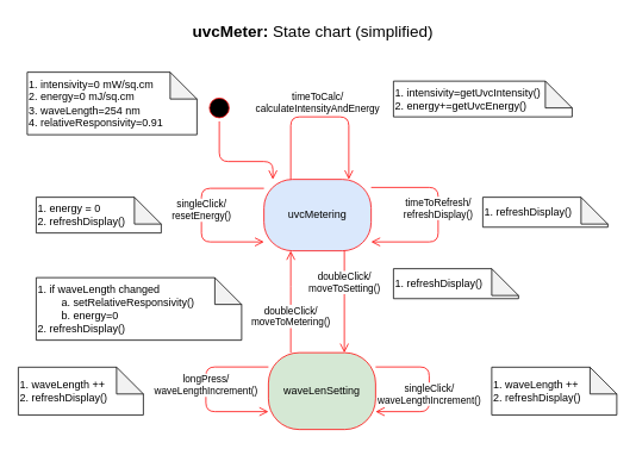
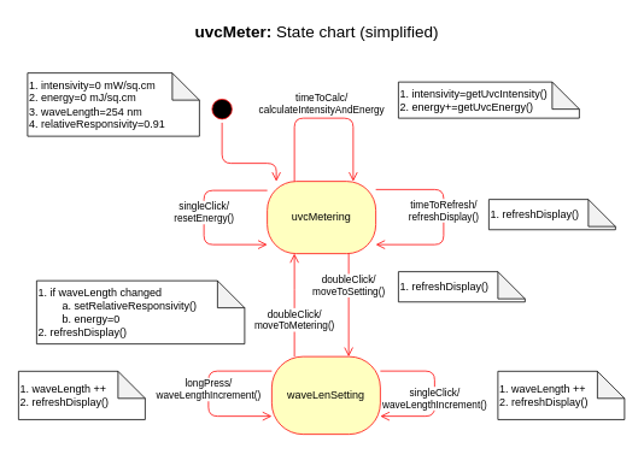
- <mxCell id="15" value="1. energy = 0&lt;br&gt;2. refreshDisplay()" style="shape=note;whiteSpace=wrap;html=1;backgroundOutline=1;darkOpacity=0.05;align=left;" parent="1" vertex="1"><mxGeometry x="40" y="220" width="140" height="40" as="geometry" /></mxCell>
- <mxCell id="2" value="uvcMetering" style="rounded=1;whiteSpace=wrap;html=1;arcSize=40;fontColor=#000000;fillColor=#dae8fc;strokeColor=#ff0000;" parent="1" vertex="1"><mxGeometry x="295" y="200" width="120" height="80" as="geometry" /></mxCell>
+ <mxCell id="2" value="uvcMetering" style="rounded=1;whiteSpace=wrap;html=1;arcSize=40;fontColor=#000000;fillColor=#ffffc0;strokeColor=#ff0000;" parent="1" vertex="1"><mxGeometry x="295" y="200" width="120" height="80" as="geometry" /></mxCell>
- <mxCell id="3" value="waveLenSetting" style="rounded=1;whiteSpace=wrap;html=1;arcSize=40;fontColor=#000000;fillColor=#d5e8d4;strokeColor=#ff0000;" parent="1" vertex="1"><mxGeometry x="300" y="394" width="120" height="86" as="geometry" /></mxCell>
+ <mxCell id="3" value="waveLenSetting" style="rounded=1;whiteSpace=wrap;html=1;arcSize=40;fontColor=#000000;fillColor=#ffffc0;strokeColor=#ff0000;" parent="1" vertex="1"><mxGeometry x="300" y="394" width="120" height="86" as="geometry" /></mxCell>
